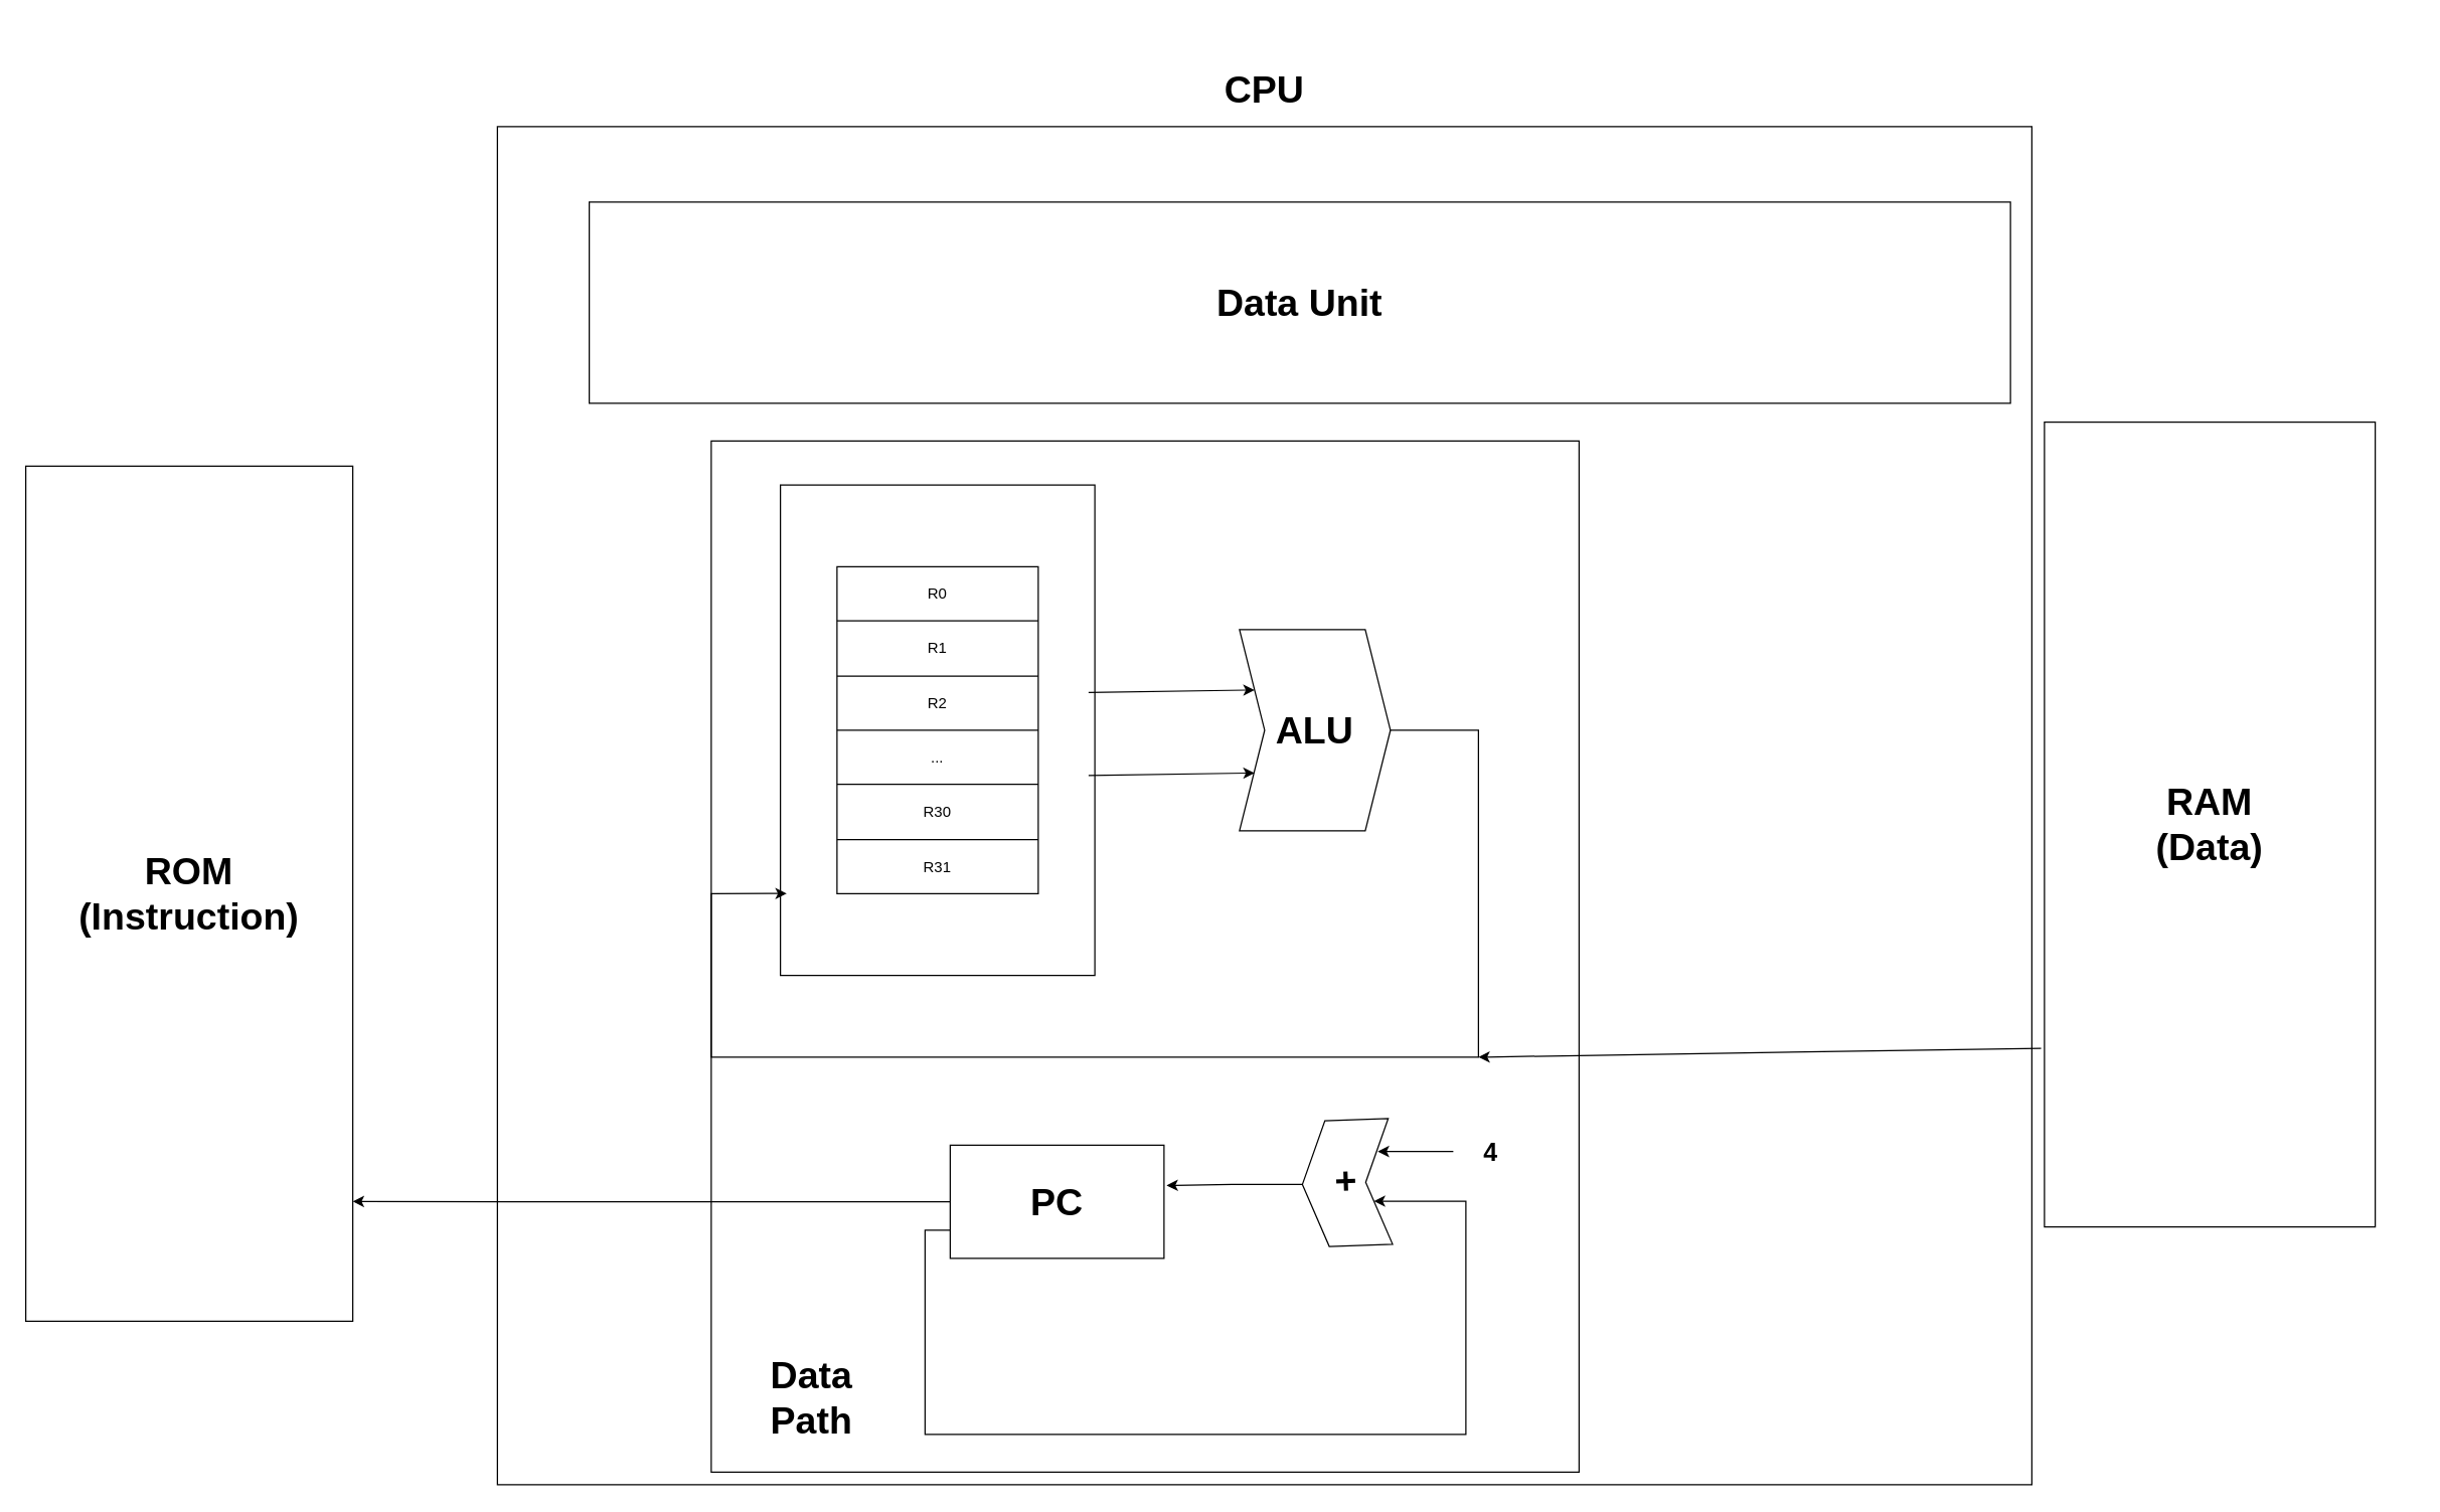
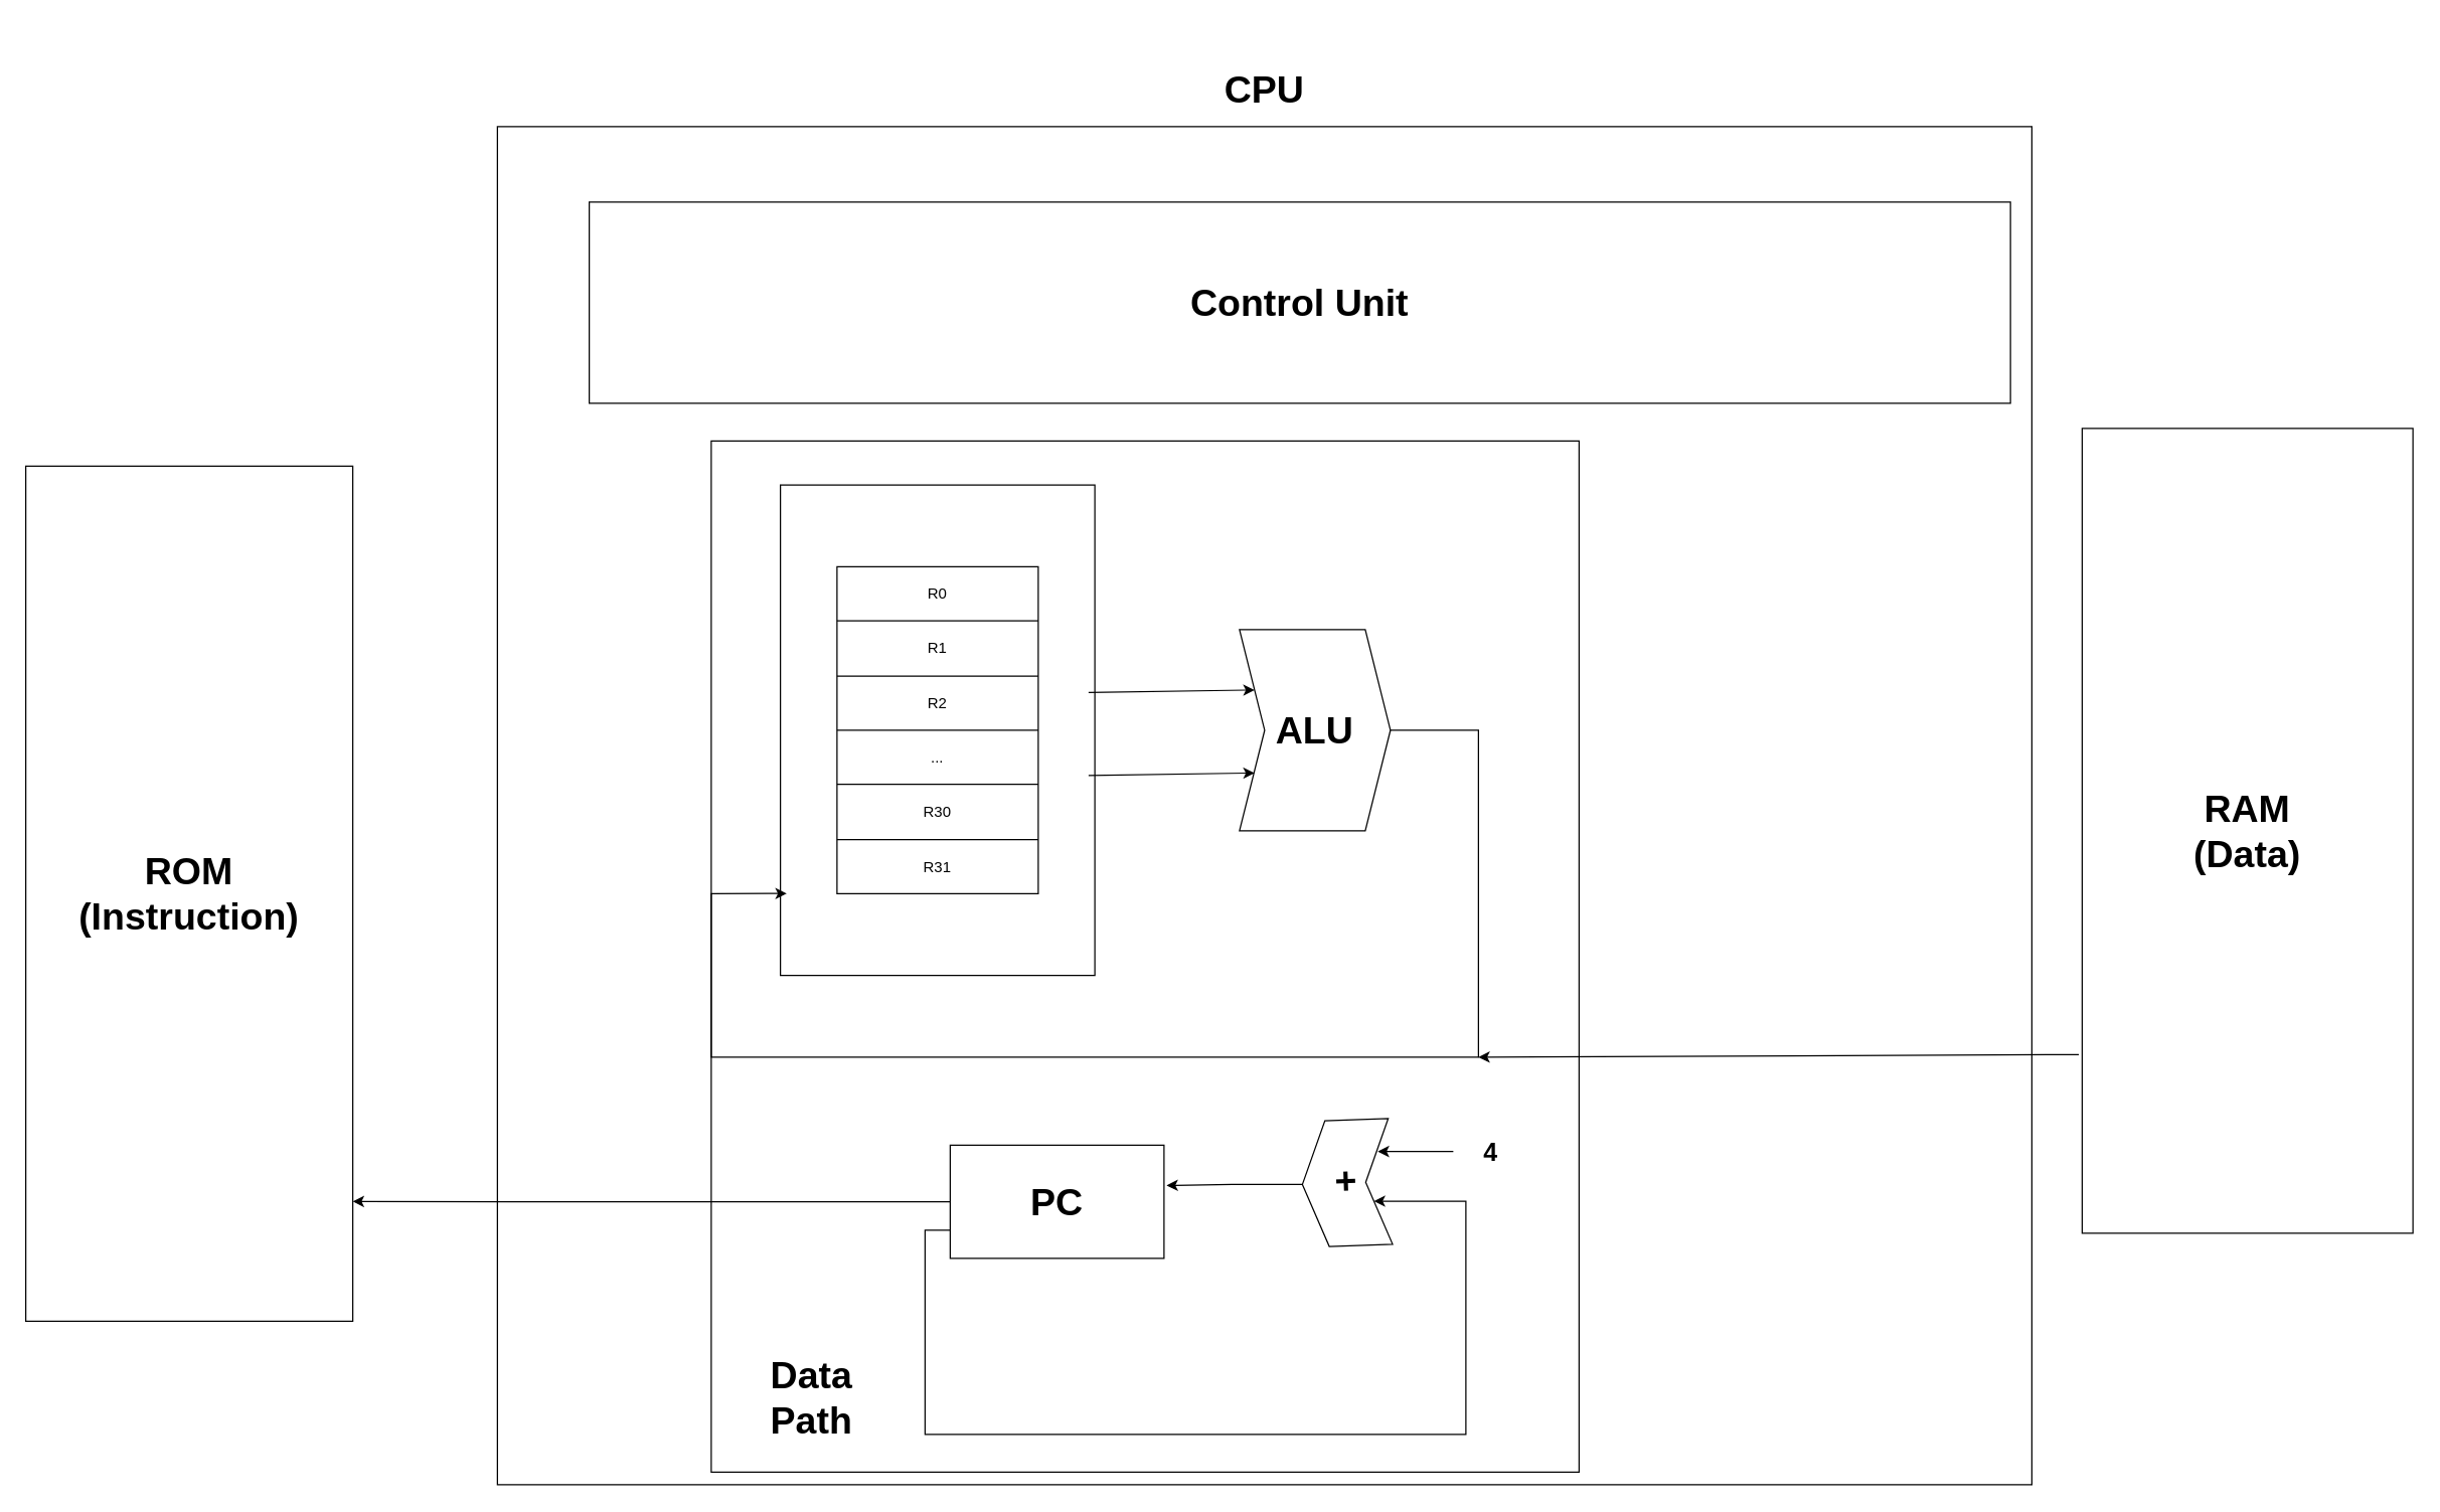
- <mxCell id="31" value="Data Unit" style="rounded=0;whiteSpace=wrap;html=1;fontStyle=1;fontSize=30;" vertex="1" parent="1"><mxGeometry x="468" y="160" width="1130" height="160" as="geometry" /></mxCell>
+ <mxCell id="31" value="Control Unit" style="rounded=0;whiteSpace=wrap;html=1;fontStyle=1;fontSize=30;" vertex="1" parent="1"><mxGeometry x="468" y="160" width="1130" height="160" as="geometry" /></mxCell>
- <mxCell id="27" value="RAM&lt;div&gt;(Data)&lt;/div&gt;" style="rounded=0;whiteSpace=wrap;html=1;fontStyle=1;fontSize=30;" vertex="1" parent="1"><mxGeometry x="1625" y="335" width="263" height="640" as="geometry" /></mxCell>
+ <mxCell id="27" value="RAM&lt;div&gt;(Data)&lt;/div&gt;" style="rounded=0;whiteSpace=wrap;html=1;fontStyle=1;fontSize=30;" vertex="1" parent="1"><mxGeometry x="1655" y="340" width="263" height="640" as="geometry" /></mxCell>
